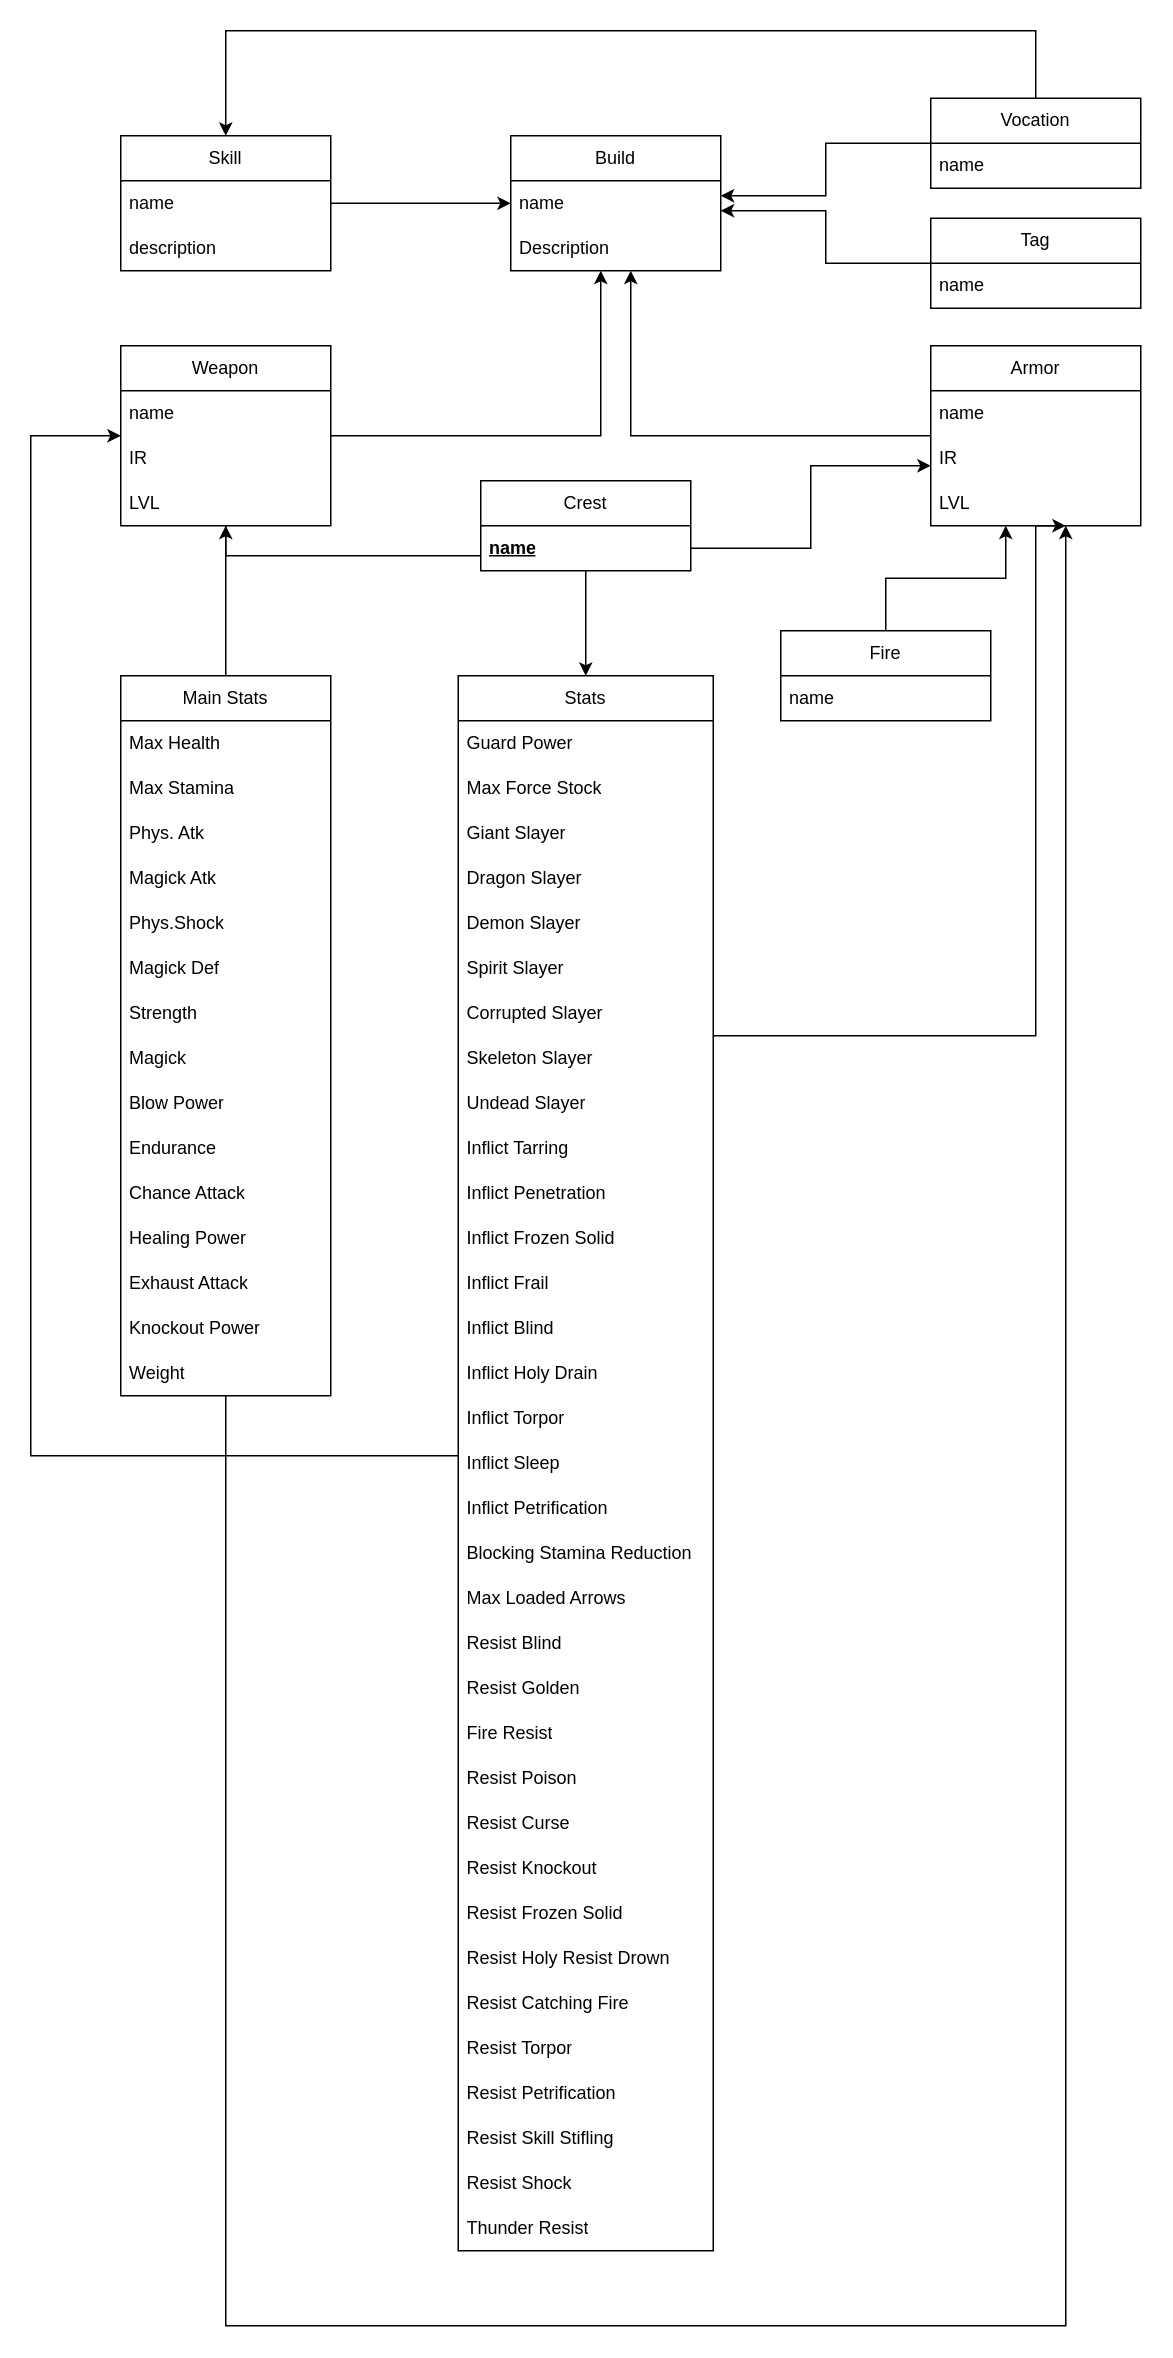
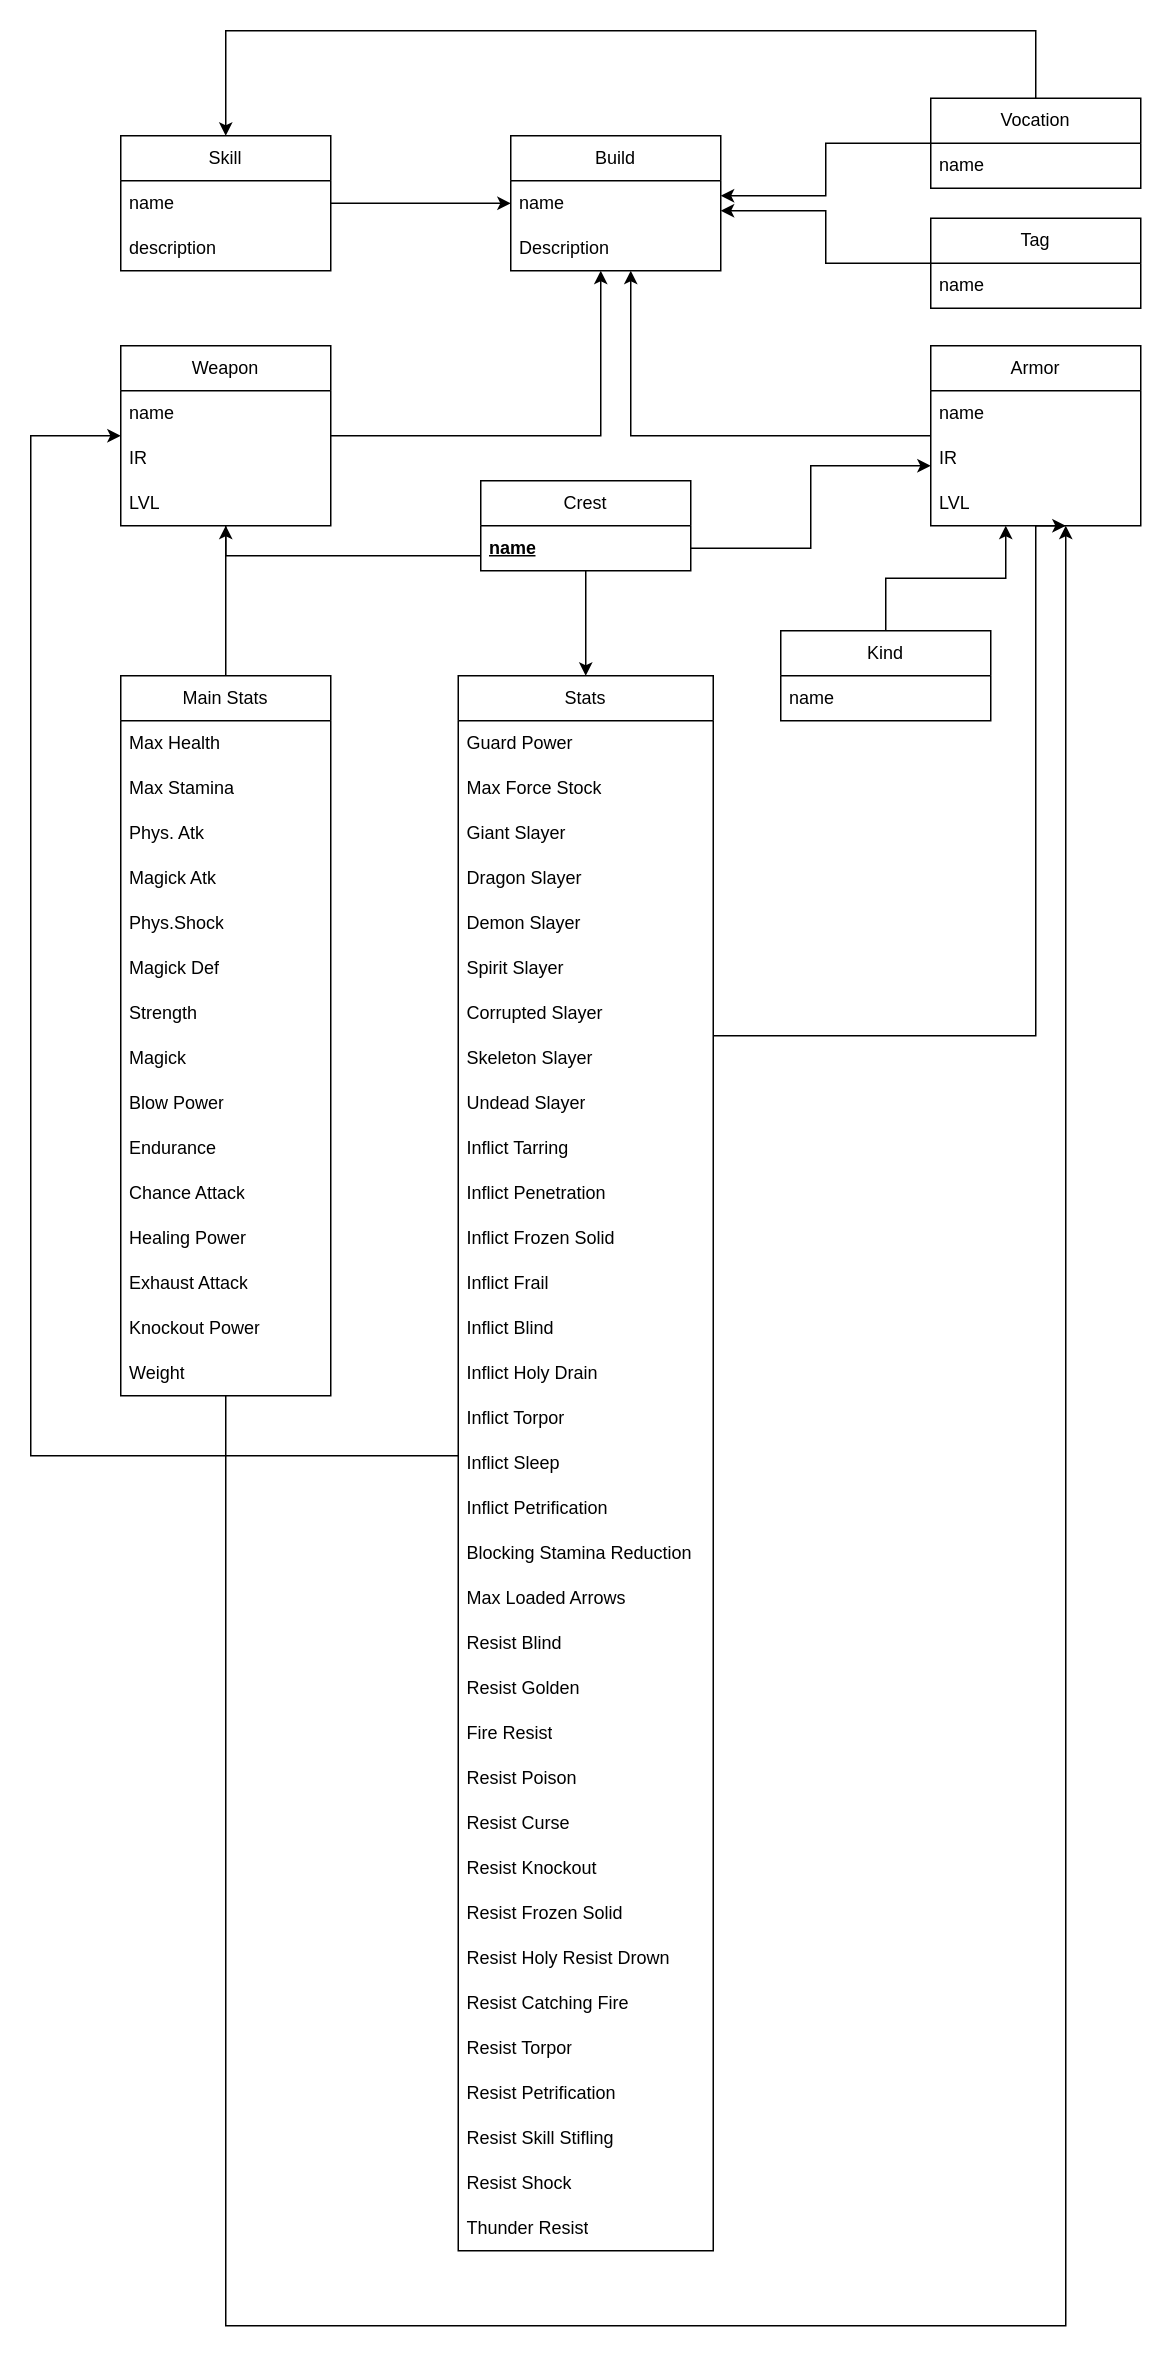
- <mxCell id="69" value="Fire" style="swimlane;fontStyle=0;childLayout=stackLayout;horizontal=1;startSize=30;horizontalStack=0;resizeParent=1;resizeParentMax=0;resizeLast=0;collapsible=1;marginBottom=0;whiteSpace=wrap;html=1;" vertex="1" parent="1"><mxGeometry x="520" y="420" width="140" height="60" as="geometry" /></mxCell>
+ <mxCell id="69" value="Kind" style="swimlane;fontStyle=0;childLayout=stackLayout;horizontal=1;startSize=30;horizontalStack=0;resizeParent=1;resizeParentMax=0;resizeLast=0;collapsible=1;marginBottom=0;whiteSpace=wrap;html=1;" vertex="1" parent="1"><mxGeometry x="520" y="420" width="140" height="60" as="geometry" /></mxCell>
